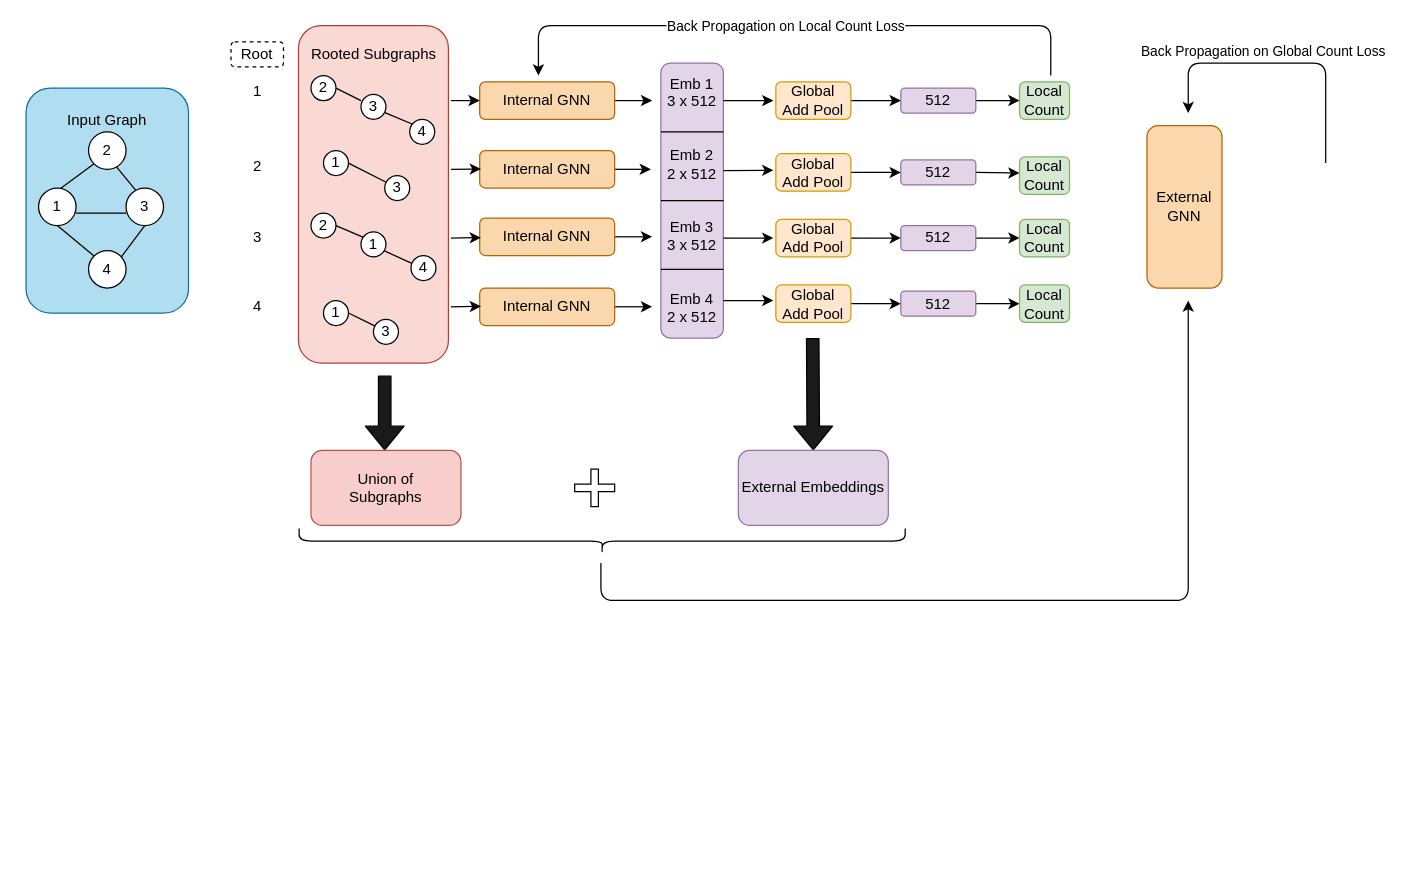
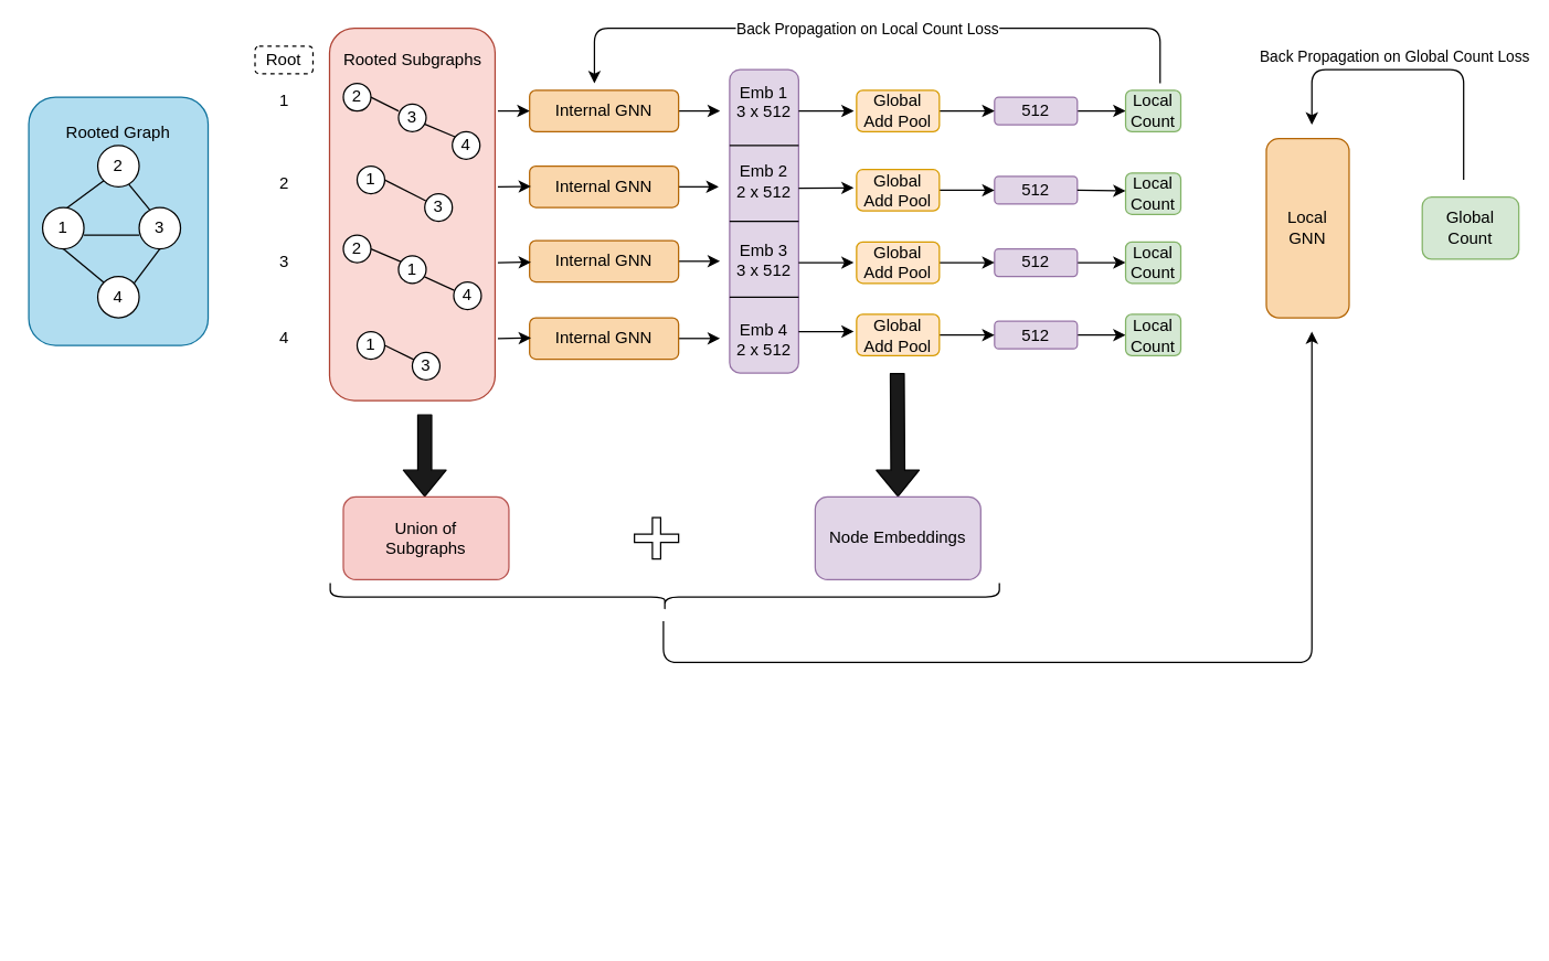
- <mxCell id="2" value="Input Graph&lt;br&gt;&lt;br&gt;&lt;br&gt;&lt;br&gt;&lt;br&gt;&lt;br&gt;&lt;br&gt;&lt;br&gt;&lt;br&gt;&lt;br&gt;" style="rounded=1;whiteSpace=wrap;html=1;fillColor=#b1ddf0;strokeColor=#10739e;" parent="1" vertex="1"><mxGeometry x="20" y="70" width="130" height="180" as="geometry" /></mxCell>
+ <mxCell id="2" value="Rooted Graph&lt;br&gt;&lt;br&gt;&lt;br&gt;&lt;br&gt;&lt;br&gt;&lt;br&gt;&lt;br&gt;&lt;br&gt;&lt;br&gt;&lt;br&gt;" style="rounded=1;whiteSpace=wrap;html=1;fillColor=#b1ddf0;strokeColor=#10739e;" parent="1" vertex="1"><mxGeometry x="20" y="70" width="130" height="180" as="geometry" /></mxCell>
- <mxCell id="82" value="External&lt;br&gt;GNN" style="rounded=1;whiteSpace=wrap;html=1;fillColor=#fad7ac;strokeColor=#b46504;" parent="1" vertex="1"><mxGeometry x="917" y="100" width="60" height="130" as="geometry" /></mxCell>
+ <mxCell id="82" value="Local&lt;br&gt;GNN" style="rounded=1;whiteSpace=wrap;html=1;fillColor=#fad7ac;strokeColor=#b46504;" parent="1" vertex="1"><mxGeometry x="917" y="100" width="60" height="130" as="geometry" /></mxCell>
+ <mxCell id="84" value="Global&lt;br&gt;Count" style="rounded=1;whiteSpace=wrap;html=1;fillColor=#d5e8d4;strokeColor=#82b366;" parent="1" vertex="1"><mxGeometry x="1030" y="142.5" width="70" height="45" as="geometry" /></mxCell>
- <mxCell id="80" value="External Embeddings" style="rounded=1;whiteSpace=wrap;html=1;fillColor=#e1d5e7;strokeColor=#9673a6;" parent="1" vertex="1"><mxGeometry x="590" y="360" width="120" height="60" as="geometry" /></mxCell>
+ <mxCell id="80" value="Node Embeddings" style="rounded=1;whiteSpace=wrap;html=1;fillColor=#e1d5e7;strokeColor=#9673a6;" parent="1" vertex="1"><mxGeometry x="590" y="360" width="120" height="60" as="geometry" /></mxCell>
